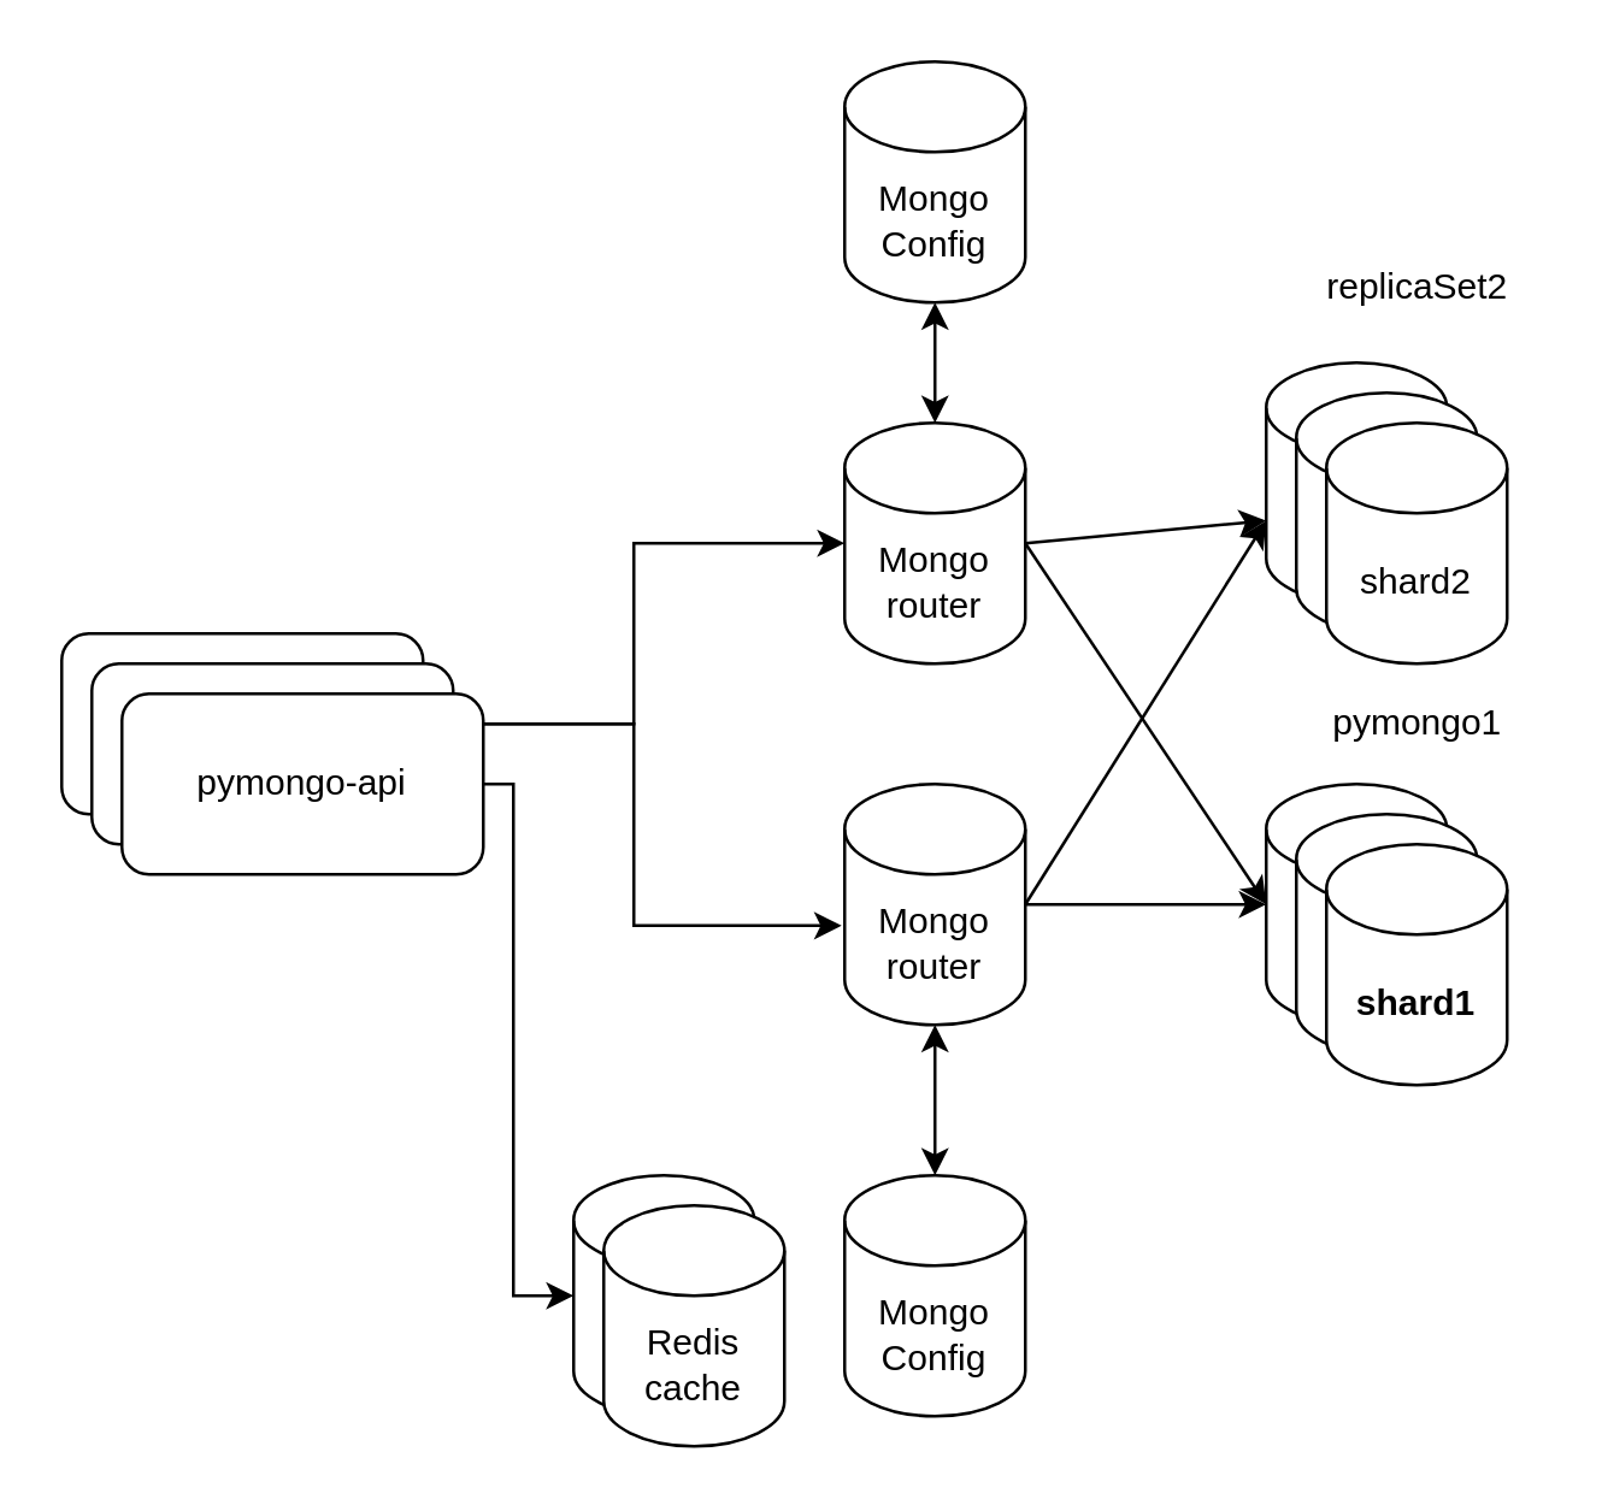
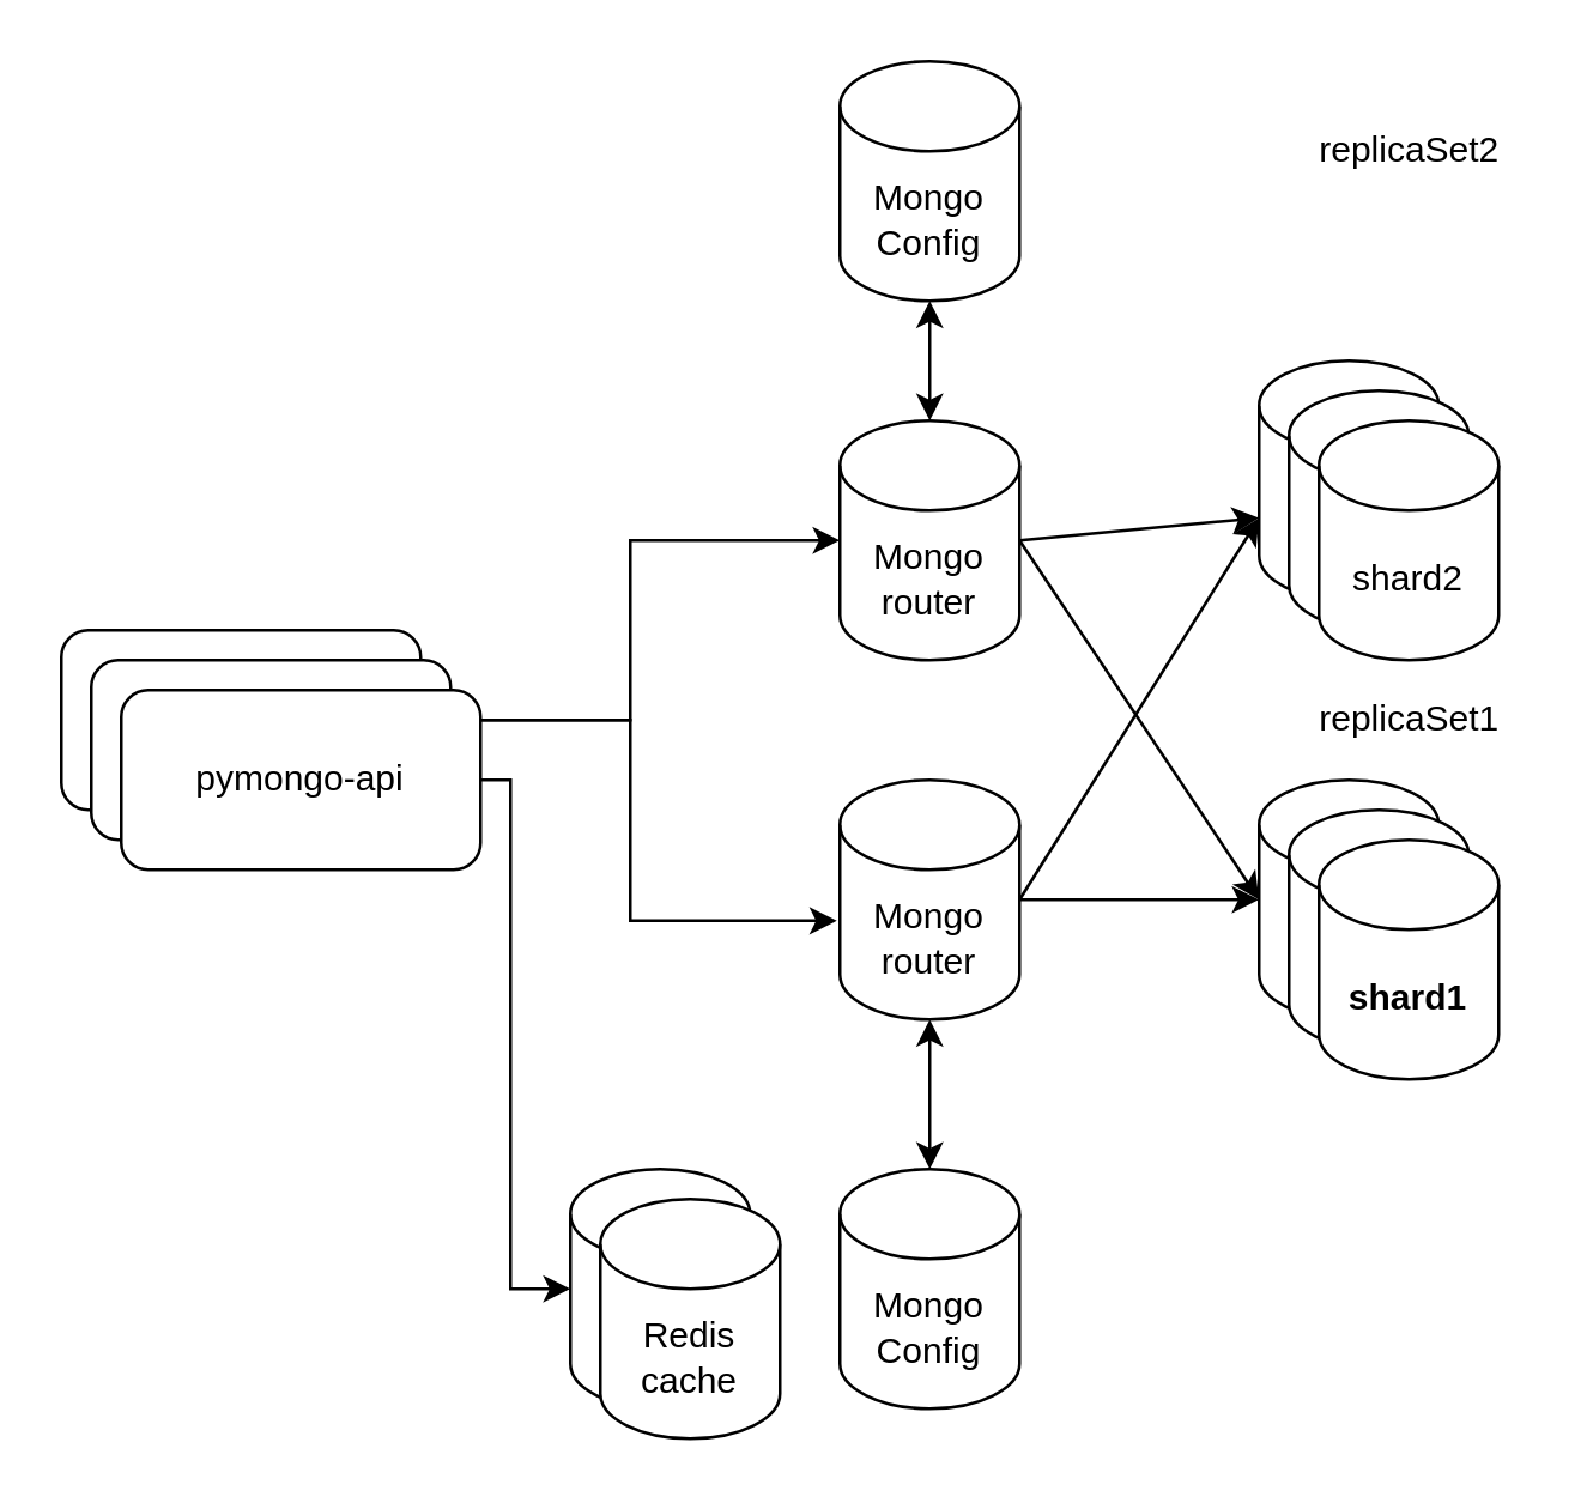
- <mxCell id="21" value="replicaSet2" style="text;html=1;align=center;verticalAlign=middle;resizable=0;points=[];autosize=1;strokeColor=none;fillColor=none;" parent="1" vertex="1"><mxGeometry x="430" y="80" width="80" height="30" as="geometry" /></mxCell>
+ <mxCell id="21" value="replicaSet2" style="text;html=1;align=center;verticalAlign=middle;resizable=0;points=[];autosize=1;strokeColor=none;fillColor=none;" parent="1" vertex="1"><mxGeometry x="430" y="35" width="80" height="30" as="geometry" /></mxCell>
- <mxCell id="22" value="pymongo1" style="text;html=1;align=center;verticalAlign=middle;resizable=0;points=[];autosize=1;strokeColor=none;fillColor=none;" parent="1" vertex="1"><mxGeometry x="430" y="225" width="80" height="30" as="geometry" /></mxCell>
+ <mxCell id="22" value="replicaSet1" style="text;html=1;align=center;verticalAlign=middle;resizable=0;points=[];autosize=1;strokeColor=none;fillColor=none;" parent="1" vertex="1"><mxGeometry x="430" y="225" width="80" height="30" as="geometry" /></mxCell>
